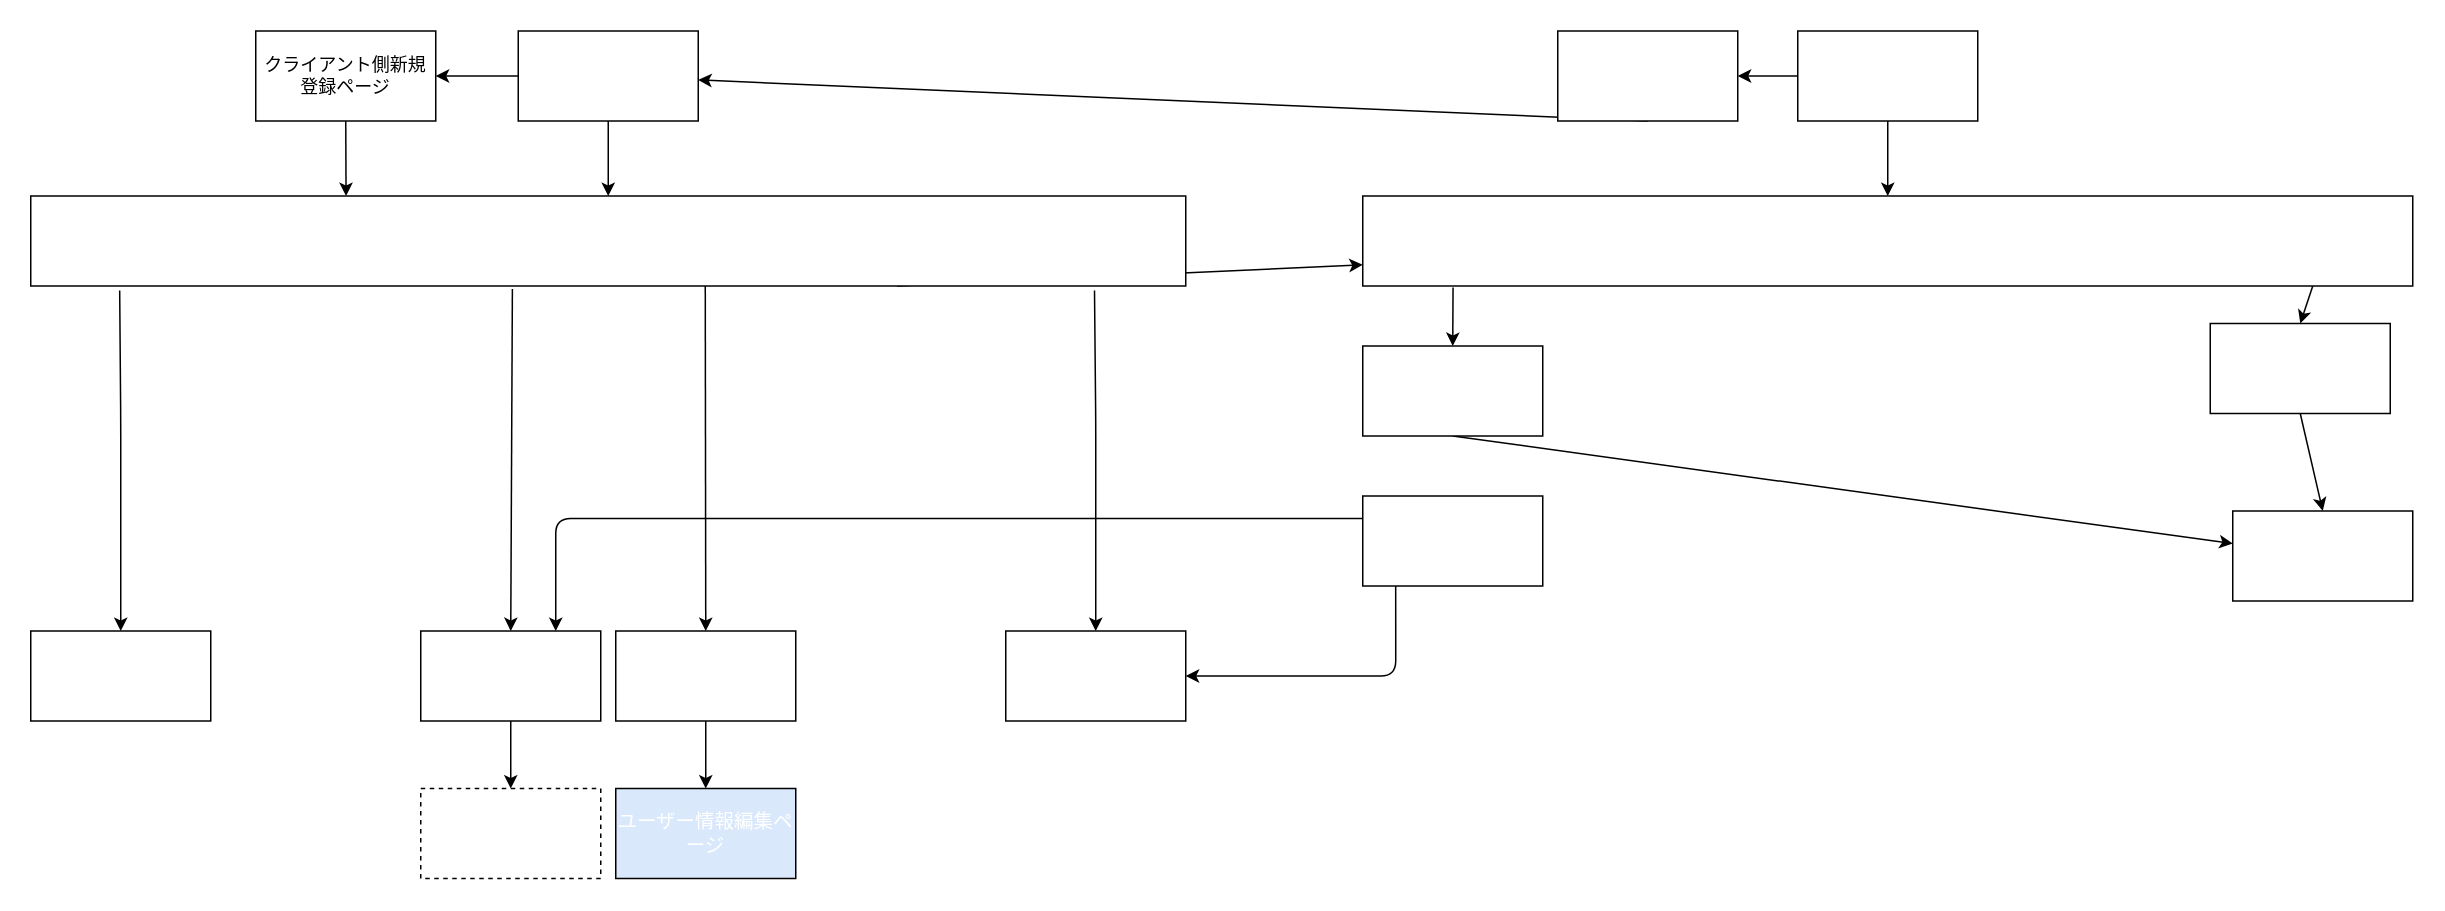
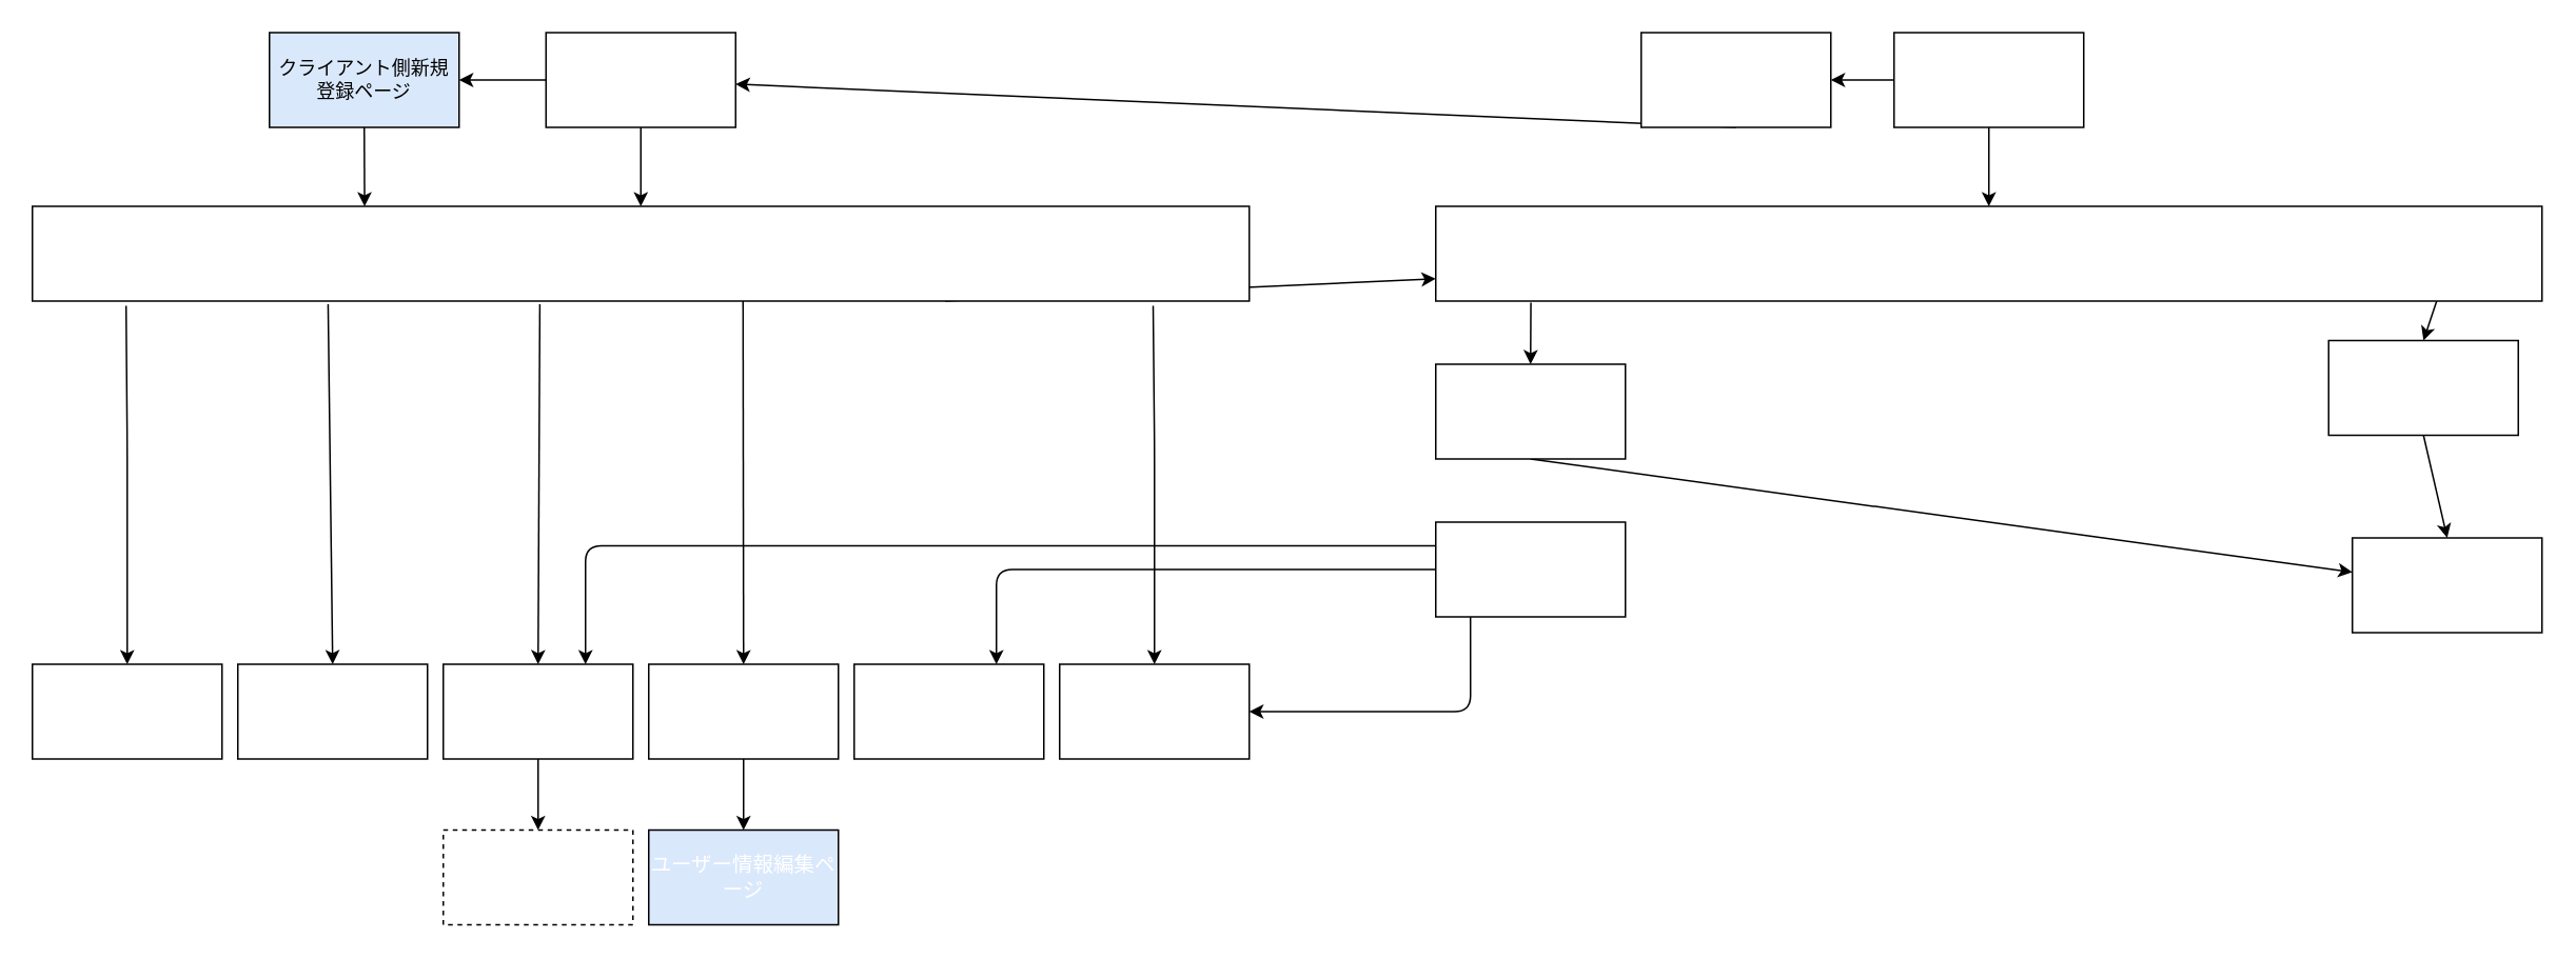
- <mxCell id="3" value="クライアント側新規登録ページ" style="rounded=0;whiteSpace=wrap;html=1;" vertex="1" parent="1"><mxGeometry x="170" y="20" width="120" height="60" as="geometry" /></mxCell>
+ <mxCell id="3" value="クライアント側新規登録ページ" style="rounded=0;whiteSpace=wrap;html=1;fillColor=#dae8fc;" vertex="1" parent="1"><mxGeometry x="170" y="20" width="120" height="60" as="geometry" /></mxCell>
+ <mxCell id="6" style="edgeStyle=none;html=1;entryX=0.5;entryY=0;entryDx=0;entryDy=0;fontColor=#FFFFFF;exitX=0.243;exitY=1.033;exitDx=0;exitDy=0;exitPerimeter=0;" edge="1" parent="1" source="10" target="20"><mxGeometry relative="1" as="geometry"><mxPoint x="210" y="310" as="sourcePoint" /></mxGeometry></mxCell>
+ <mxCell id="31" style="edgeStyle=none;html=1;exitX=0;exitY=0.5;exitDx=0;exitDy=0;entryX=0.75;entryY=0;entryDx=0;entryDy=0;fontColor=#FFFFFF;" edge="1" parent="1" source="33" target="39"><mxGeometry relative="1" as="geometry"><Array as="points"><mxPoint x="630" y="360" /></Array></mxGeometry></mxCell>
+ <mxCell id="20" value="&lt;span style=&quot;font-family: Arial; font-size: 13px; text-align: left;&quot;&gt;運動報告ページ&lt;/span&gt;" style="rounded=0;whiteSpace=wrap;html=1;labelBackgroundColor=none;fontColor=#FFFFFF;fillColor=default;" vertex="1" parent="1"><mxGeometry x="150" y="420" width="120" height="60" as="geometry" /></mxCell>
+ <mxCell id="39" value="&lt;span style=&quot;font-family: Arial; font-size: 13px; text-align: left;&quot;&gt;ユーザーフィジカル情報一覧&lt;/span&gt;" style="rounded=0;whiteSpace=wrap;html=1;labelBackgroundColor=none;fontColor=#FFFFFF;fillColor=default;" vertex="1" parent="1"><mxGeometry x="540" y="420" width="120" height="60" as="geometry" /></mxCell>
